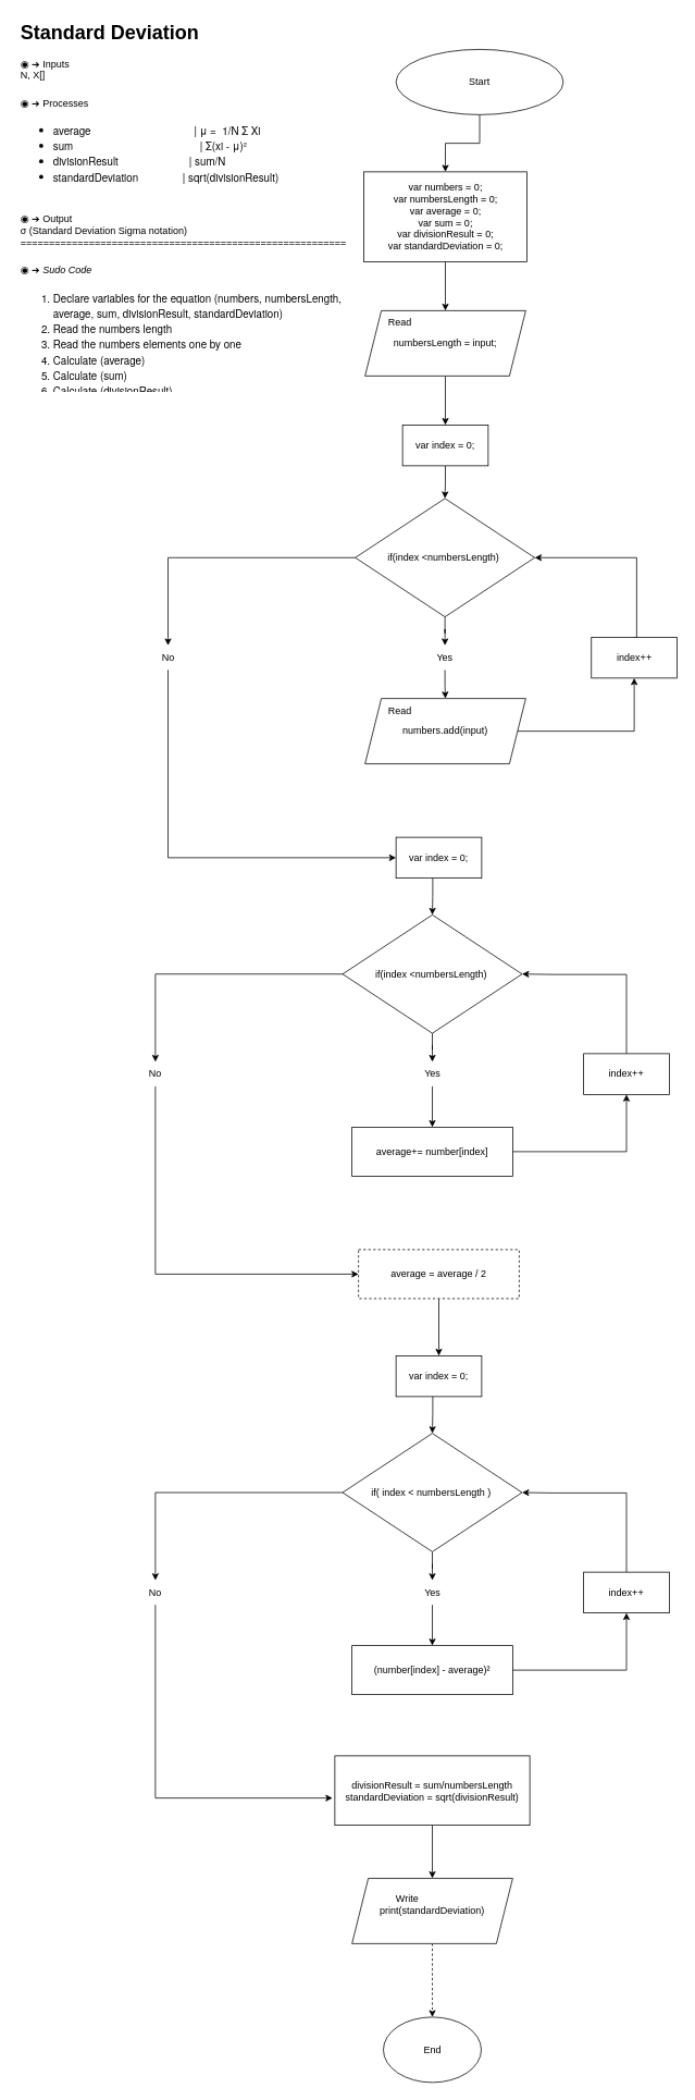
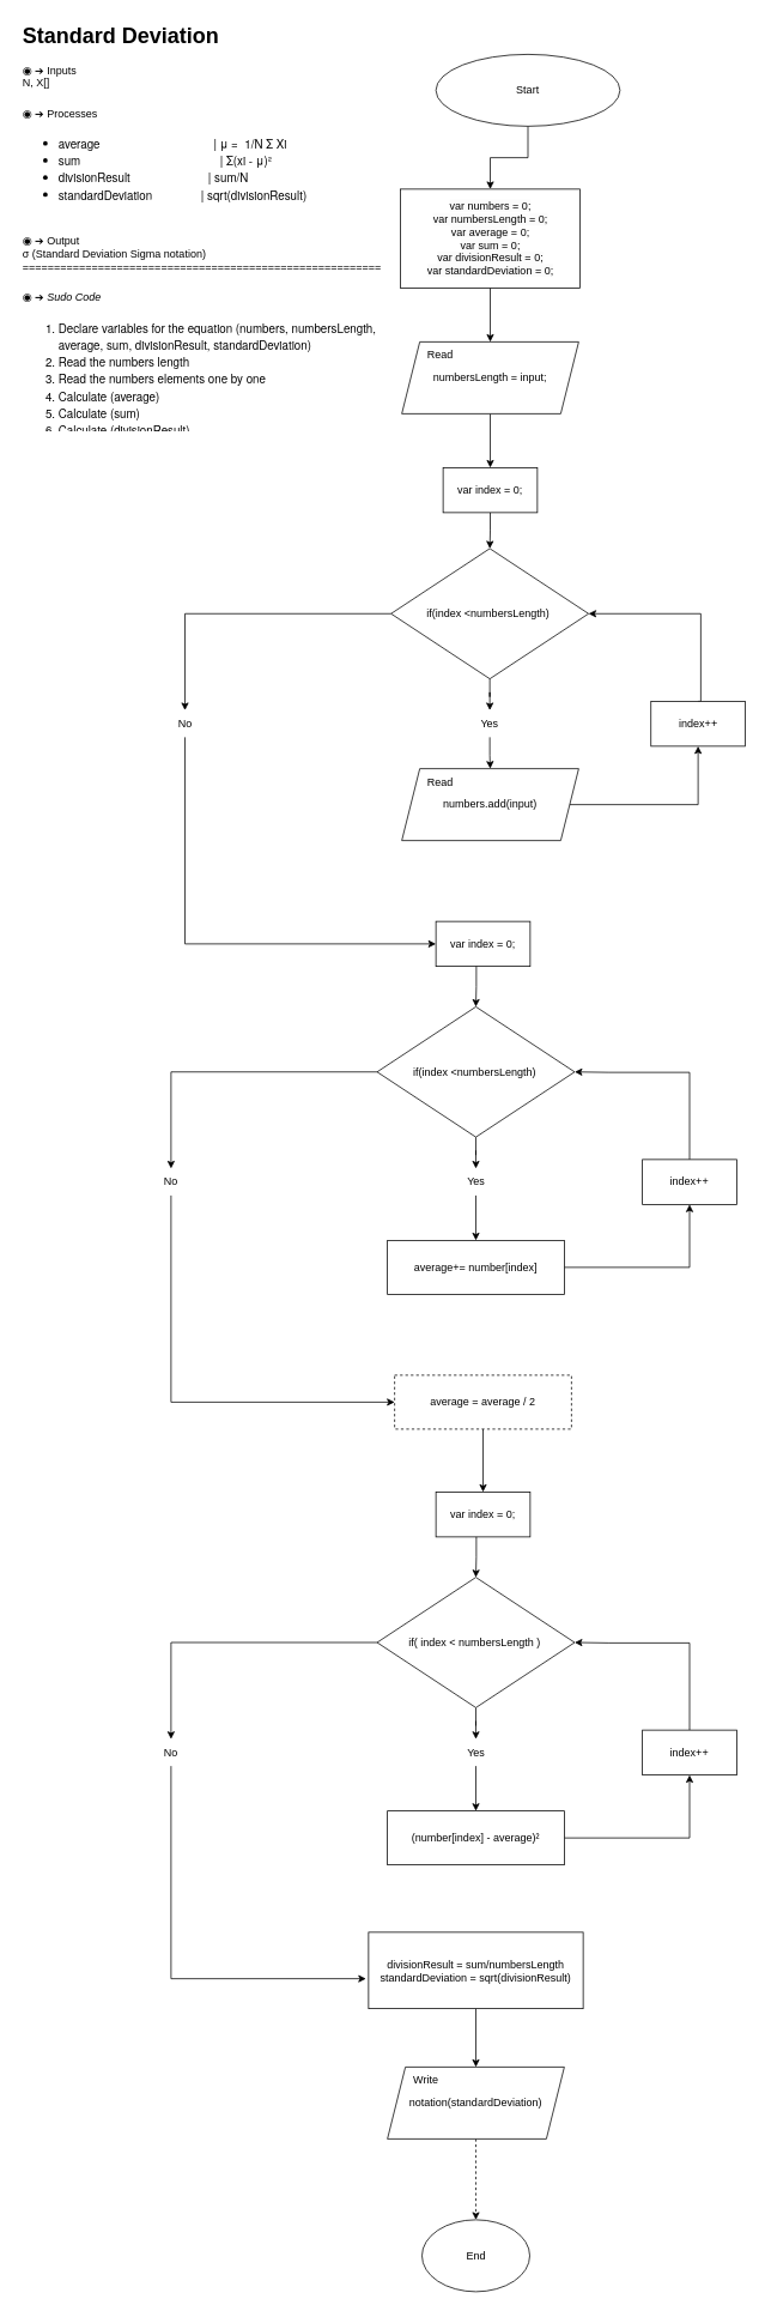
- <mxCell id="55" value="Write" style="text;html=1;strokeColor=none;fillColor=none;align=center;verticalAlign=middle;whiteSpace=wrap;rounded=0;" vertex="1" parent="1"><mxGeometry x="469" y="2310" width="60" height="30" as="geometry" /></mxCell>
+ <mxCell id="55" value="Write" style="text;html=1;strokeColor=none;fillColor=none;align=center;verticalAlign=middle;whiteSpace=wrap;rounded=0;" vertex="1" parent="1"><mxGeometry x="444" y="2300" width="60" height="30" as="geometry" /></mxCell>
- <mxCell id="54" value="print(standardDeviation)" style="shape=parallelogram;perimeter=parallelogramPerimeter;whiteSpace=wrap;html=1;fixedSize=1;" vertex="1" parent="1"><mxGeometry x="431" y="2300" width="197" height="80" as="geometry" /></mxCell>
+ <mxCell id="54" value="notation(standardDeviation)" style="shape=parallelogram;perimeter=parallelogramPerimeter;whiteSpace=wrap;html=1;fixedSize=1;" vertex="1" parent="1"><mxGeometry x="431" y="2300" width="197" height="80" as="geometry" /></mxCell>
